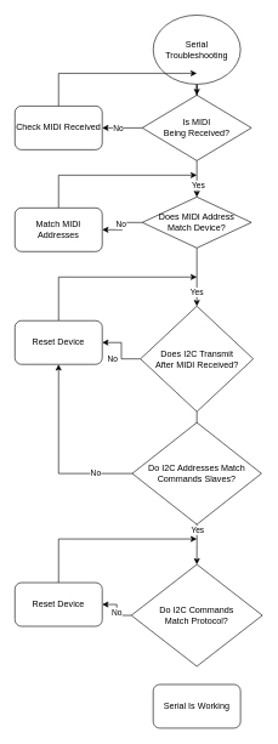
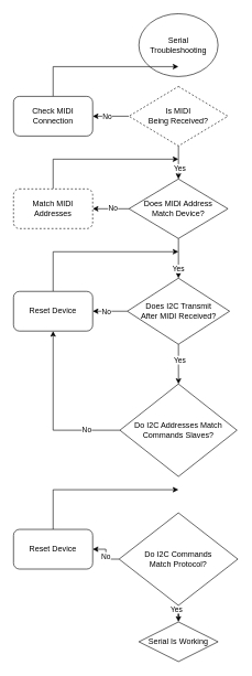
- <mxCell id="2" value="" style="edgeStyle=orthogonalEdgeStyle;rounded=0;orthogonalLoop=1;jettySize=auto;html=1;" edge="1" parent="1" source="3" target="8"><mxGeometry relative="1" as="geometry" /></mxCell>
- <mxCell id="10" value="Check MIDI Received" style="rounded=1;whiteSpace=wrap;html=1;" vertex="1" parent="1"><mxGeometry x="20" y="145" width="120" height="60" as="geometry" /></mxCell>
+ <mxCell id="10" value="Check MIDI Connection" style="rounded=1;whiteSpace=wrap;html=1;" vertex="1" parent="1"><mxGeometry x="20" y="145" width="120" height="60" as="geometry" /></mxCell>
- <mxCell id="8" value="Is MIDI&lt;div&gt;Being Received?&lt;/div&gt;" style="rhombus;whiteSpace=wrap;html=1;" vertex="1" parent="1"><mxGeometry x="195" y="130" width="150" height="90" as="geometry" /></mxCell>
+ <mxCell id="8" value="Is MIDI&lt;div&gt;Being Received?&lt;/div&gt;" style="rhombus;whiteSpace=wrap;html=1;dashed=1;" vertex="1" parent="1"><mxGeometry x="195" y="130" width="150" height="90" as="geometry" /></mxCell>
- <mxCell id="15" value="Does MIDI Address&lt;div&gt;Match Device?&lt;/div&gt;" style="rhombus;whiteSpace=wrap;html=1;" vertex="1" parent="1"><mxGeometry x="195" y="270" width="150" height="70" as="geometry" /></mxCell>
+ <mxCell id="15" value="Does MIDI Address&lt;div&gt;Match Device?&lt;/div&gt;" style="rhombus;whiteSpace=wrap;html=1;" vertex="1" parent="1"><mxGeometry x="195" y="270" width="150" height="90" as="geometry" /></mxCell>
- <mxCell id="17" value="Match MIDI&lt;div&gt;Addresses&lt;/div&gt;" style="rounded=1;whiteSpace=wrap;html=1;" vertex="1" parent="1"><mxGeometry x="20" y="285" width="120" height="60" as="geometry" /></mxCell>
+ <mxCell id="17" value="Match MIDI&lt;div&gt;Addresses&lt;/div&gt;" style="rounded=1;whiteSpace=wrap;html=1;dashed=1;" vertex="1" parent="1"><mxGeometry x="20" y="285" width="120" height="60" as="geometry" /></mxCell>
- <mxCell id="22" value="Does I2C Transmit&lt;div&gt;After MIDI Received?&lt;/div&gt;" style="rhombus;whiteSpace=wrap;html=1;" vertex="1" parent="1"><mxGeometry x="192.5" y="420" width="155" height="145" as="geometry" /></mxCell>
+ <mxCell id="22" value="Does I2C Transmit&lt;div&gt;After MIDI Received?&lt;/div&gt;" style="rhombus;whiteSpace=wrap;html=1;" vertex="1" parent="1"><mxGeometry x="192.5" y="420" width="155" height="100" as="geometry" /></mxCell>
- <mxCell id="27" value="" style="edgeStyle=orthogonalEdgeStyle;rounded=0;orthogonalLoop=1;jettySize=auto;html=1;" edge="1" parent="1" source="29" target="34"><mxGeometry relative="1" as="geometry" /></mxCell>
- <mxCell id="28" value="Yes" style="edgeLabel;html=1;align=center;verticalAlign=middle;resizable=0;points=[];" vertex="1" connectable="0" parent="27"><mxGeometry x="-0.697" relative="1" as="geometry"><mxPoint as="offset" /></mxGeometry></mxCell>
+ <mxCell id="32" value="" style="edgeStyle=orthogonalEdgeStyle;rounded=0;orthogonalLoop=1;jettySize=auto;html=1;" edge="1" parent="1" source="34" target="37"><mxGeometry relative="1" as="geometry" /></mxCell>
+ <mxCell id="33" value="Yes" style="edgeLabel;html=1;align=center;verticalAlign=middle;resizable=0;points=[];" vertex="1" connectable="0" parent="32"><mxGeometry x="-0.05" y="2" relative="1" as="geometry"><mxPoint x="-2" y="-9" as="offset" /></mxGeometry></mxCell>
- <mxCell id="37" value="Serial Is Working" style="rounded=1;whiteSpace=wrap;html=1;" vertex="1" parent="1"><mxGeometry x="210" y="940" width="120" height="60" as="geometry" /></mxCell>
+ <mxCell id="37" value="Serial Is Working" style="rhombus;whiteSpace=wrap;html=1;" vertex="1" parent="1"><mxGeometry x="210" y="940" width="120" height="60" as="geometry" /></mxCell>
